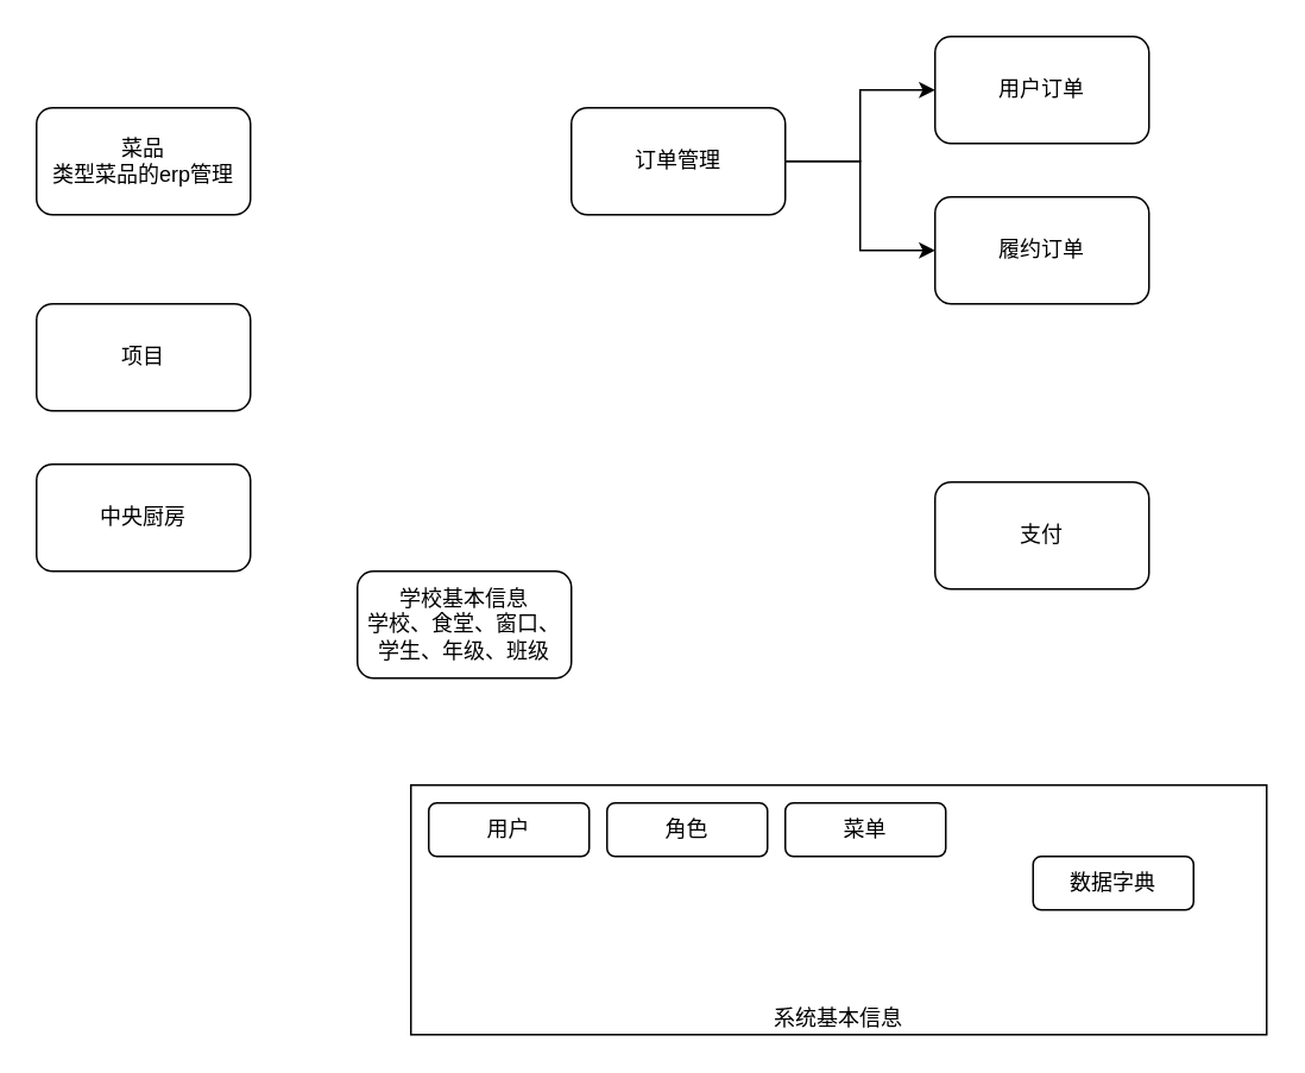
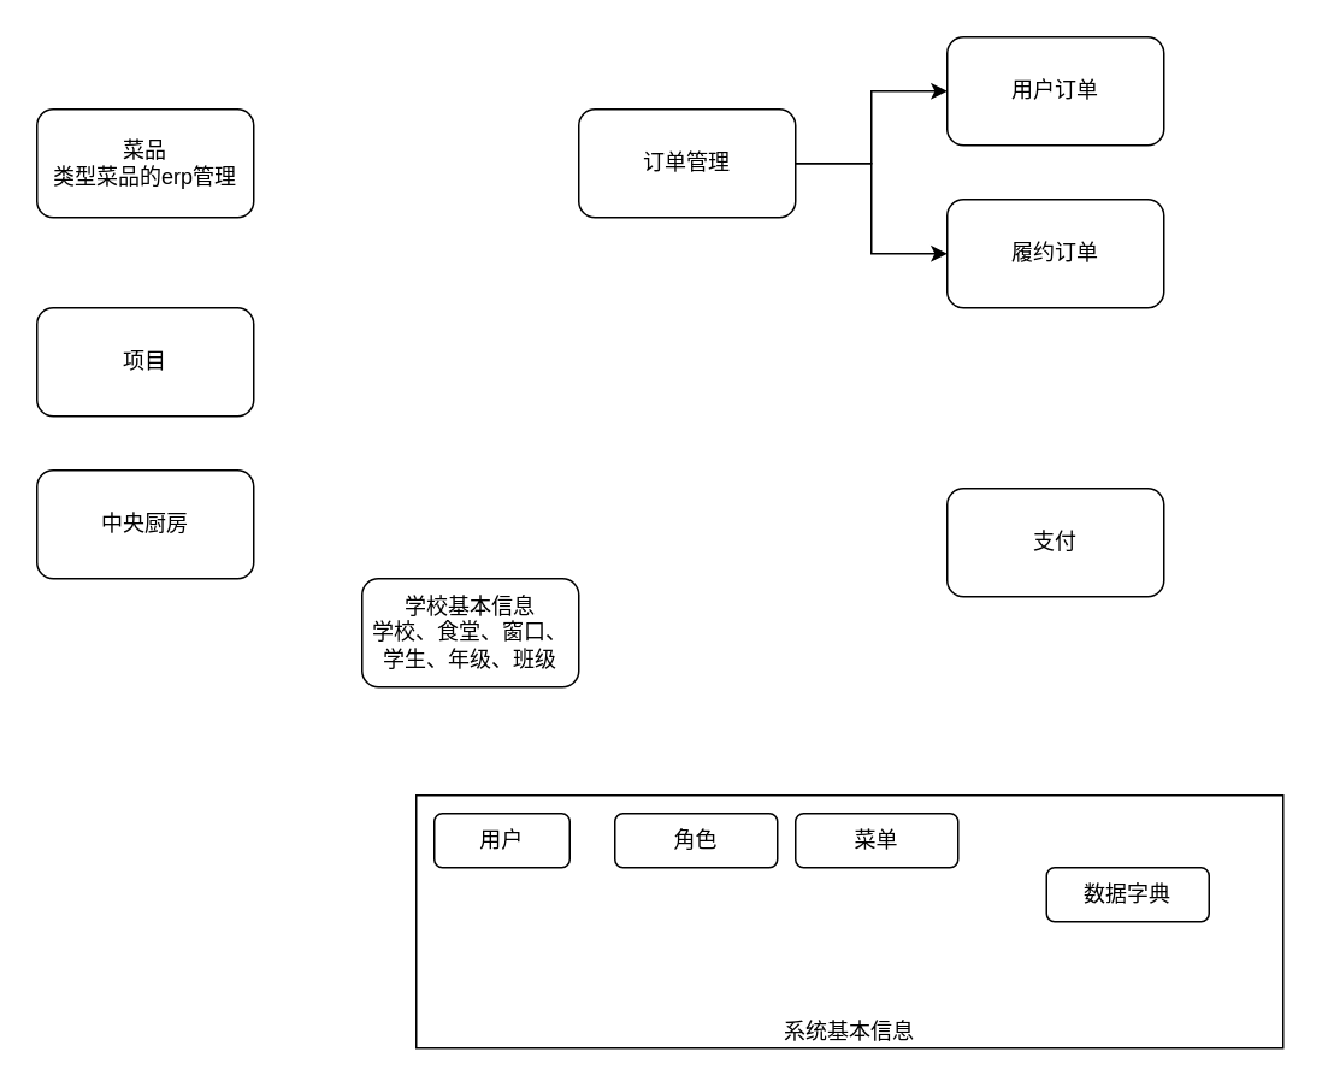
- <mxCell id="10" value="用户" style="rounded=1;whiteSpace=wrap;html=1;" vertex="1" parent="1"><mxGeometry x="240" y="450" width="90" height="30" as="geometry" /></mxCell>
+ <mxCell id="10" value="用户" style="rounded=1;whiteSpace=wrap;html=1;" vertex="1" parent="1"><mxGeometry x="240" y="450" width="75" height="30" as="geometry" /></mxCell>
